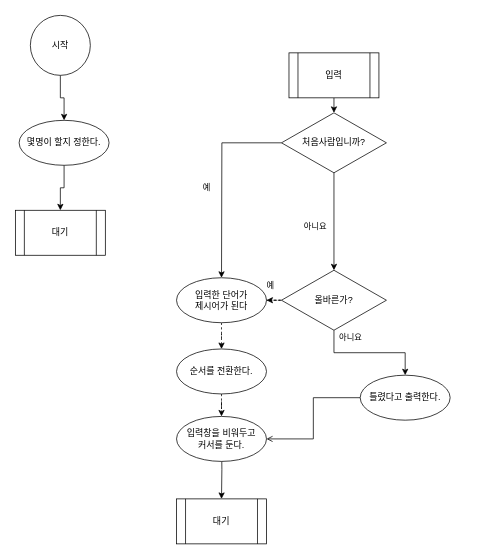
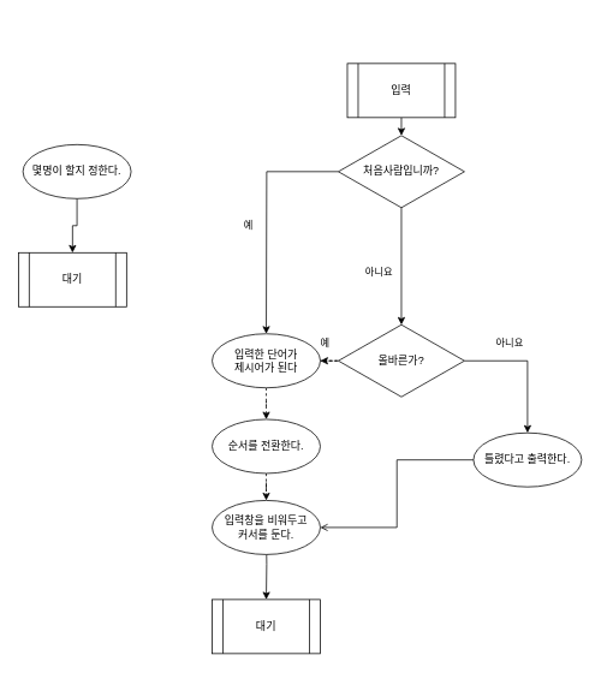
- <mxCell id="3" value="시작" style="ellipse;whiteSpace=wrap;html=1;aspect=fixed;" parent="1" vertex="1"><mxGeometry x="40" y="20" width="80" height="80" as="geometry" /></mxCell>
- <mxCell id="2" value="" style="edgeStyle=orthogonalEdgeStyle;rounded=0;orthogonalLoop=1;jettySize=auto;html=1;" parent="1" source="3" target="5" edge="1"><mxGeometry relative="1" as="geometry" /></mxCell>
- <mxCell id="10" value="틀렸다고 출력한다." style="ellipse;whiteSpace=wrap;html=1;" parent="1" vertex="1"><mxGeometry x="480" y="500" width="120" height="60" as="geometry" /></mxCell>
+ <mxCell id="10" value="틀렸다고 출력한다." style="ellipse;whiteSpace=wrap;html=1;" parent="1" vertex="1"><mxGeometry x="525" y="480" width="120" height="60" as="geometry" /></mxCell>
